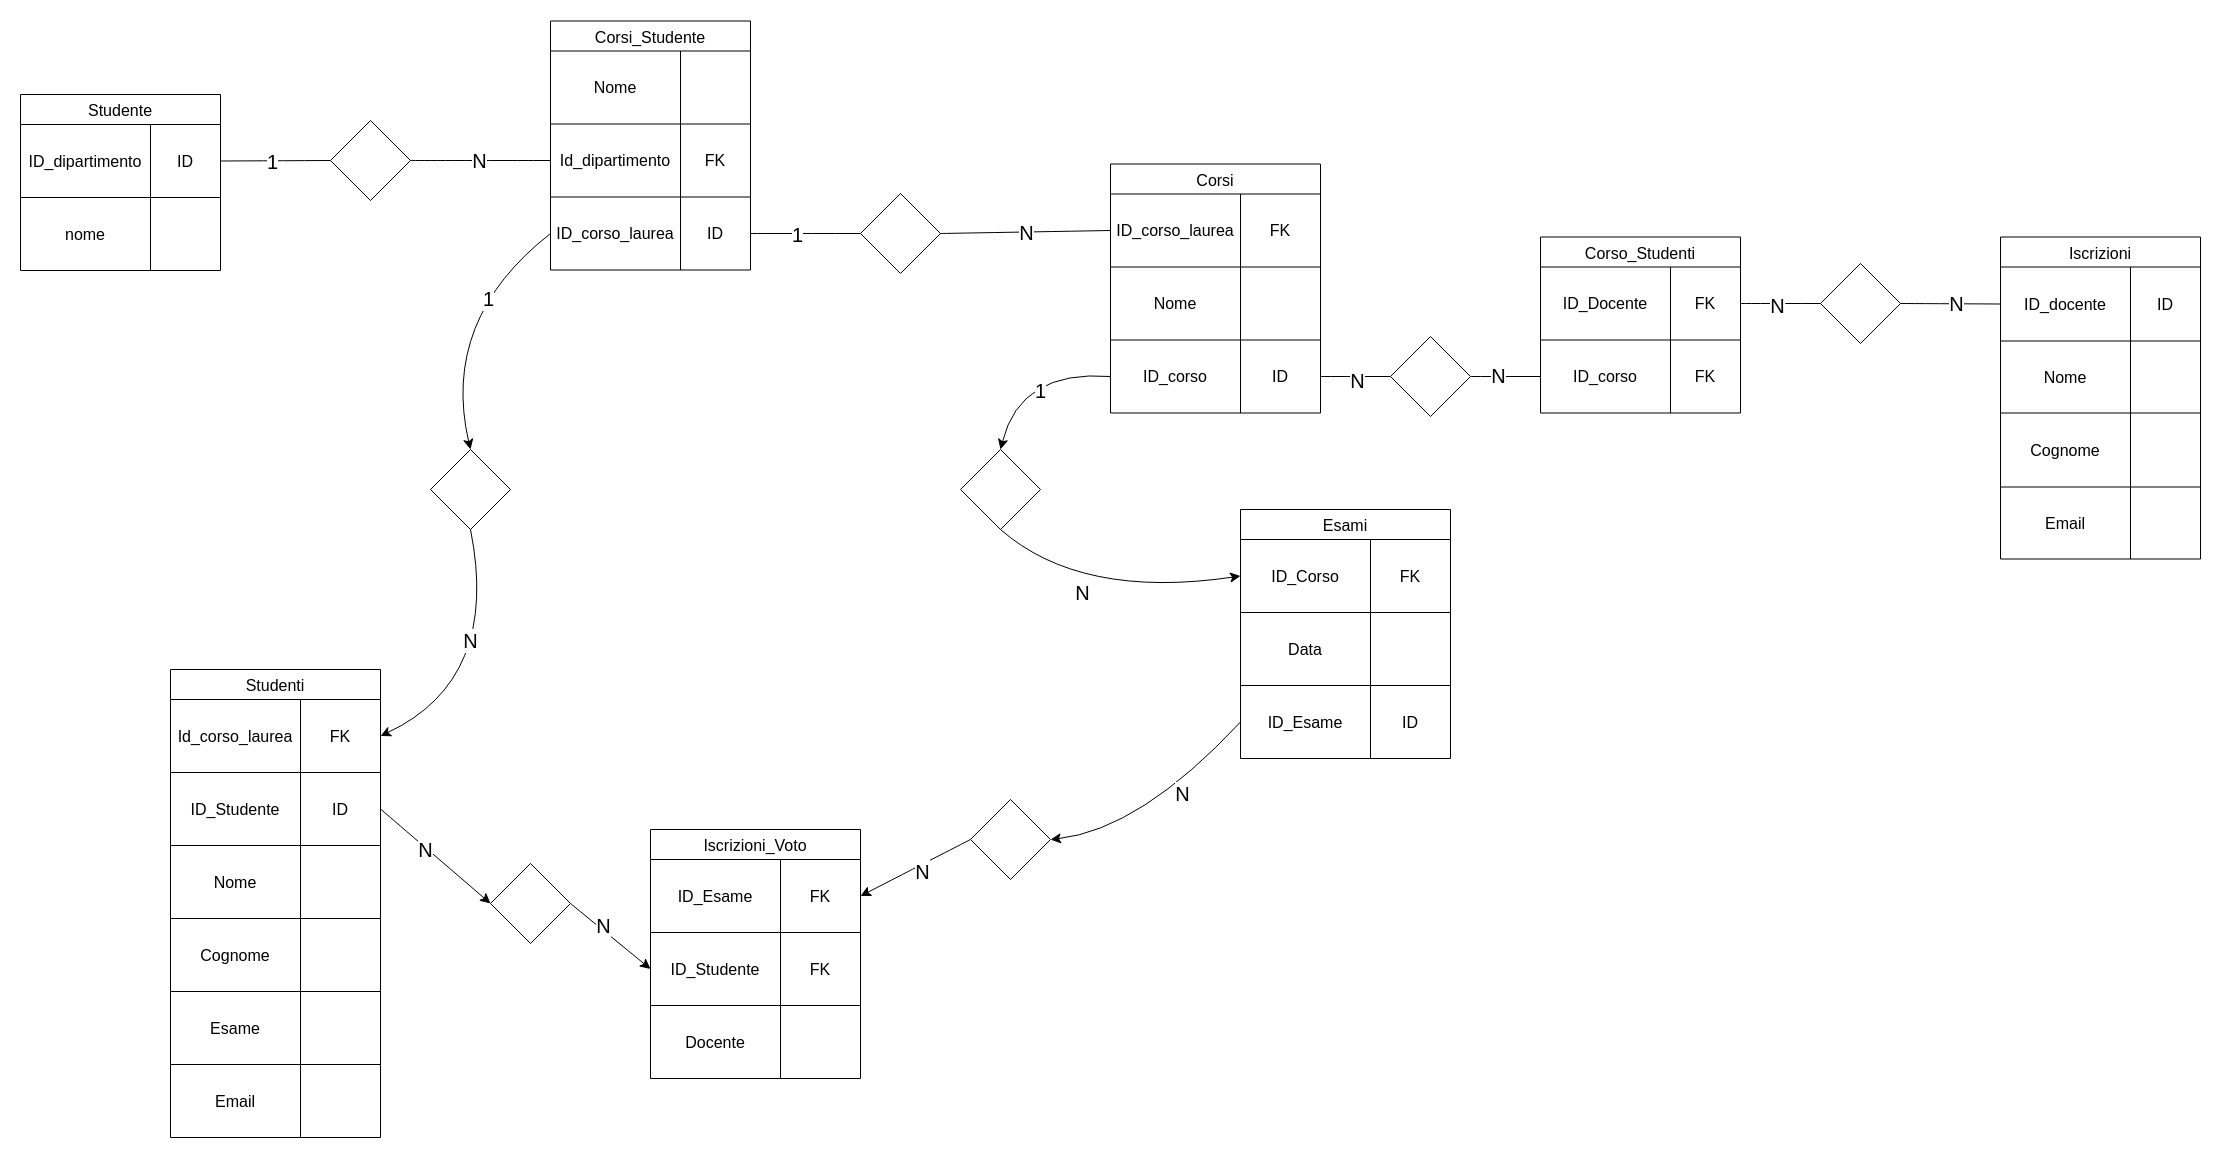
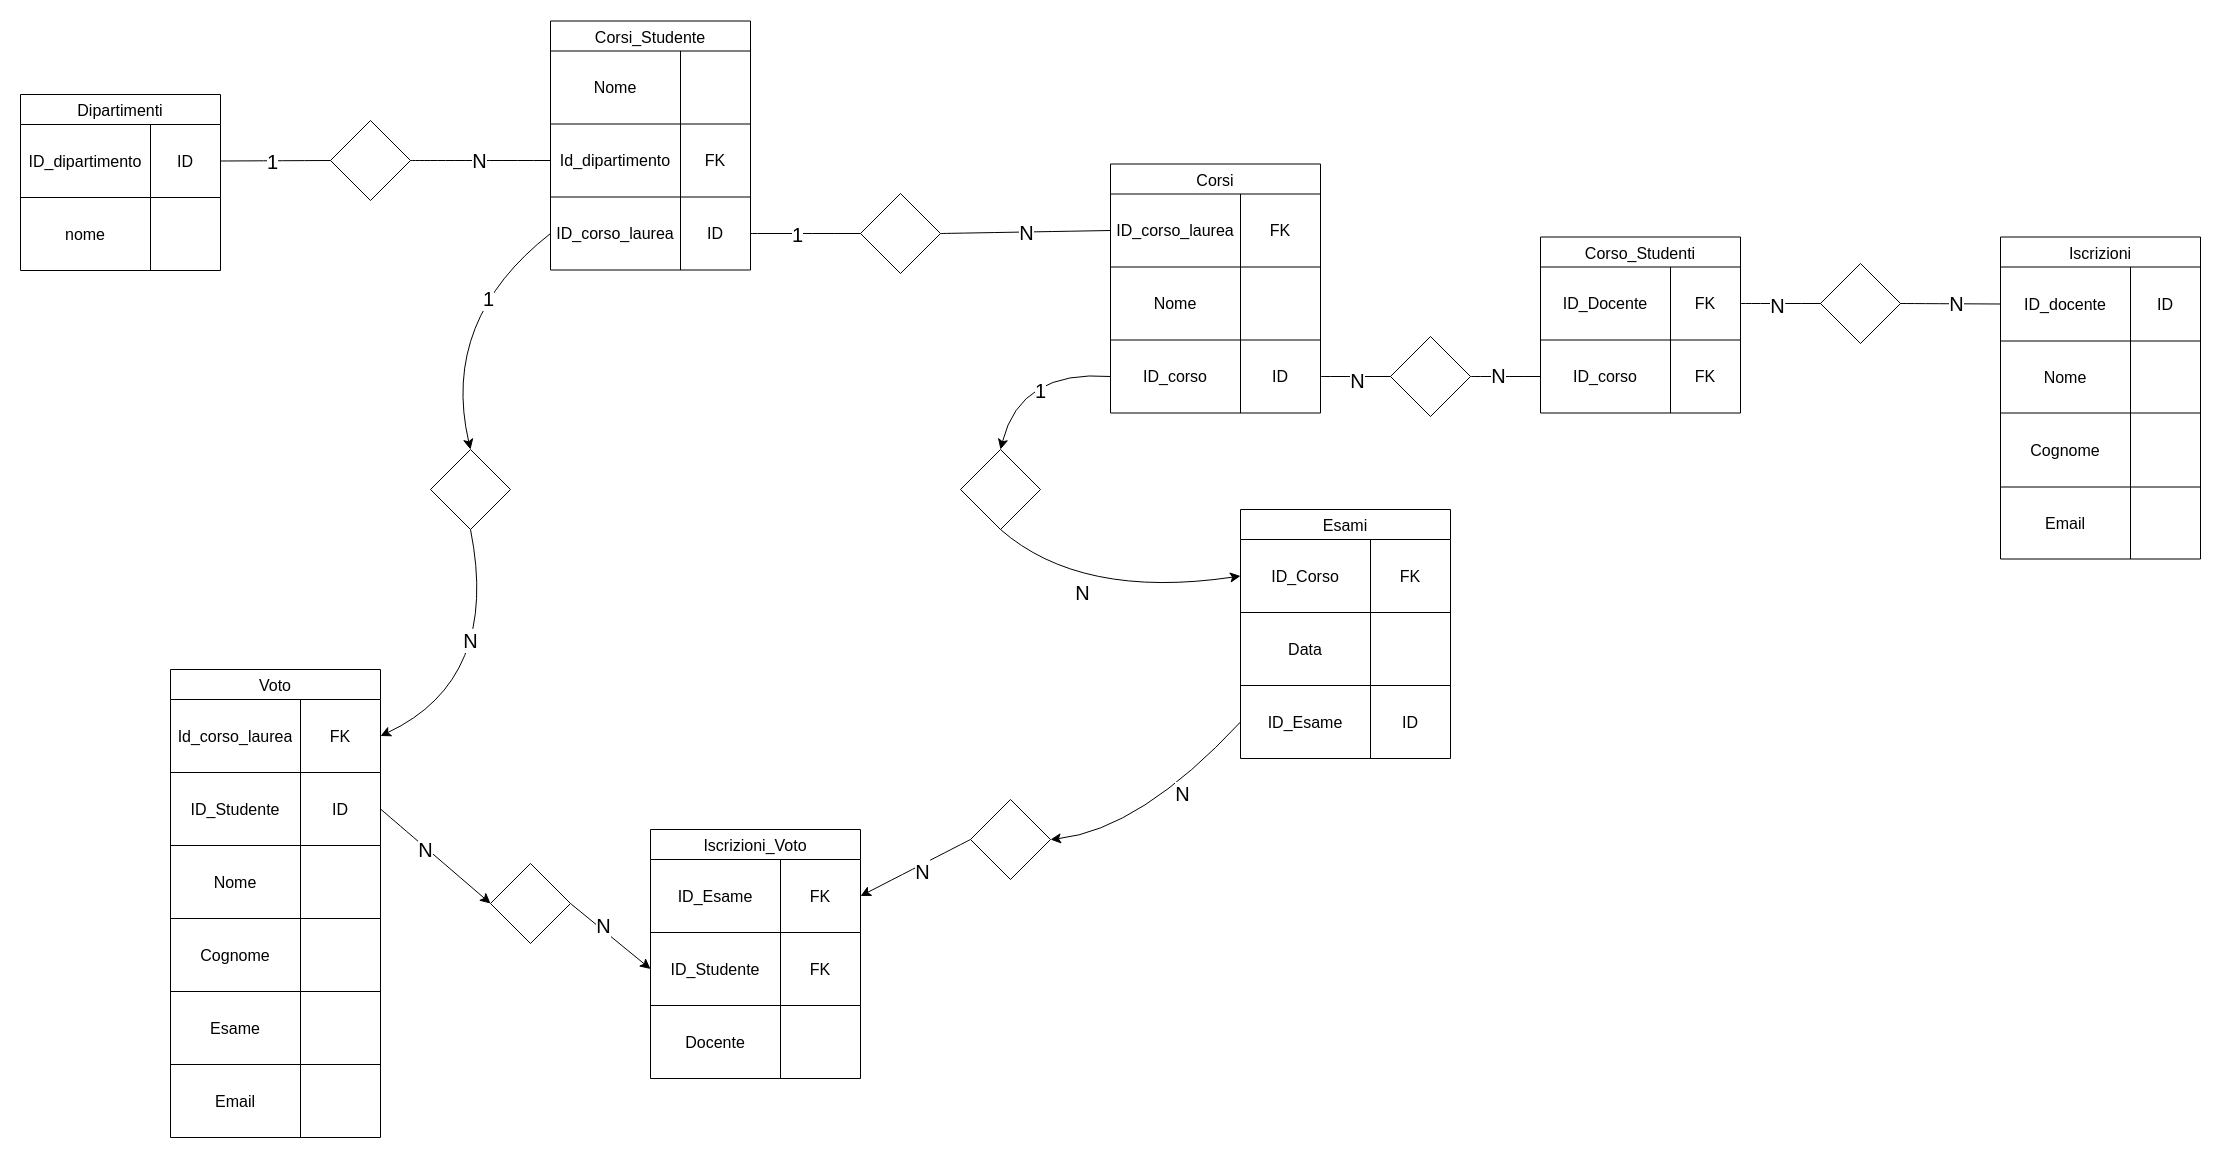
- <mxCell id="2" value="Studente" style="shape=table;startSize=30;container=1;collapsible=0;childLayout=tableLayout;strokeColor=default;fontSize=16;" vertex="1" parent="1"><mxGeometry x="20" y="94" width="200" height="176" as="geometry" /></mxCell>
+ <mxCell id="2" value="Dipartimenti" style="shape=table;startSize=30;container=1;collapsible=0;childLayout=tableLayout;strokeColor=default;fontSize=16;" vertex="1" parent="1"><mxGeometry x="20" y="94" width="200" height="176" as="geometry" /></mxCell>
- <mxCell id="85" value="Studenti" style="shape=table;startSize=30;container=1;collapsible=0;childLayout=tableLayout;strokeColor=default;fontSize=16;" vertex="1" parent="1"><mxGeometry x="170" y="669" width="210" height="468" as="geometry" /></mxCell>
+ <mxCell id="85" value="Voto" style="shape=table;startSize=30;container=1;collapsible=0;childLayout=tableLayout;strokeColor=default;fontSize=16;" vertex="1" parent="1"><mxGeometry x="170" y="669" width="210" height="468" as="geometry" /></mxCell>
